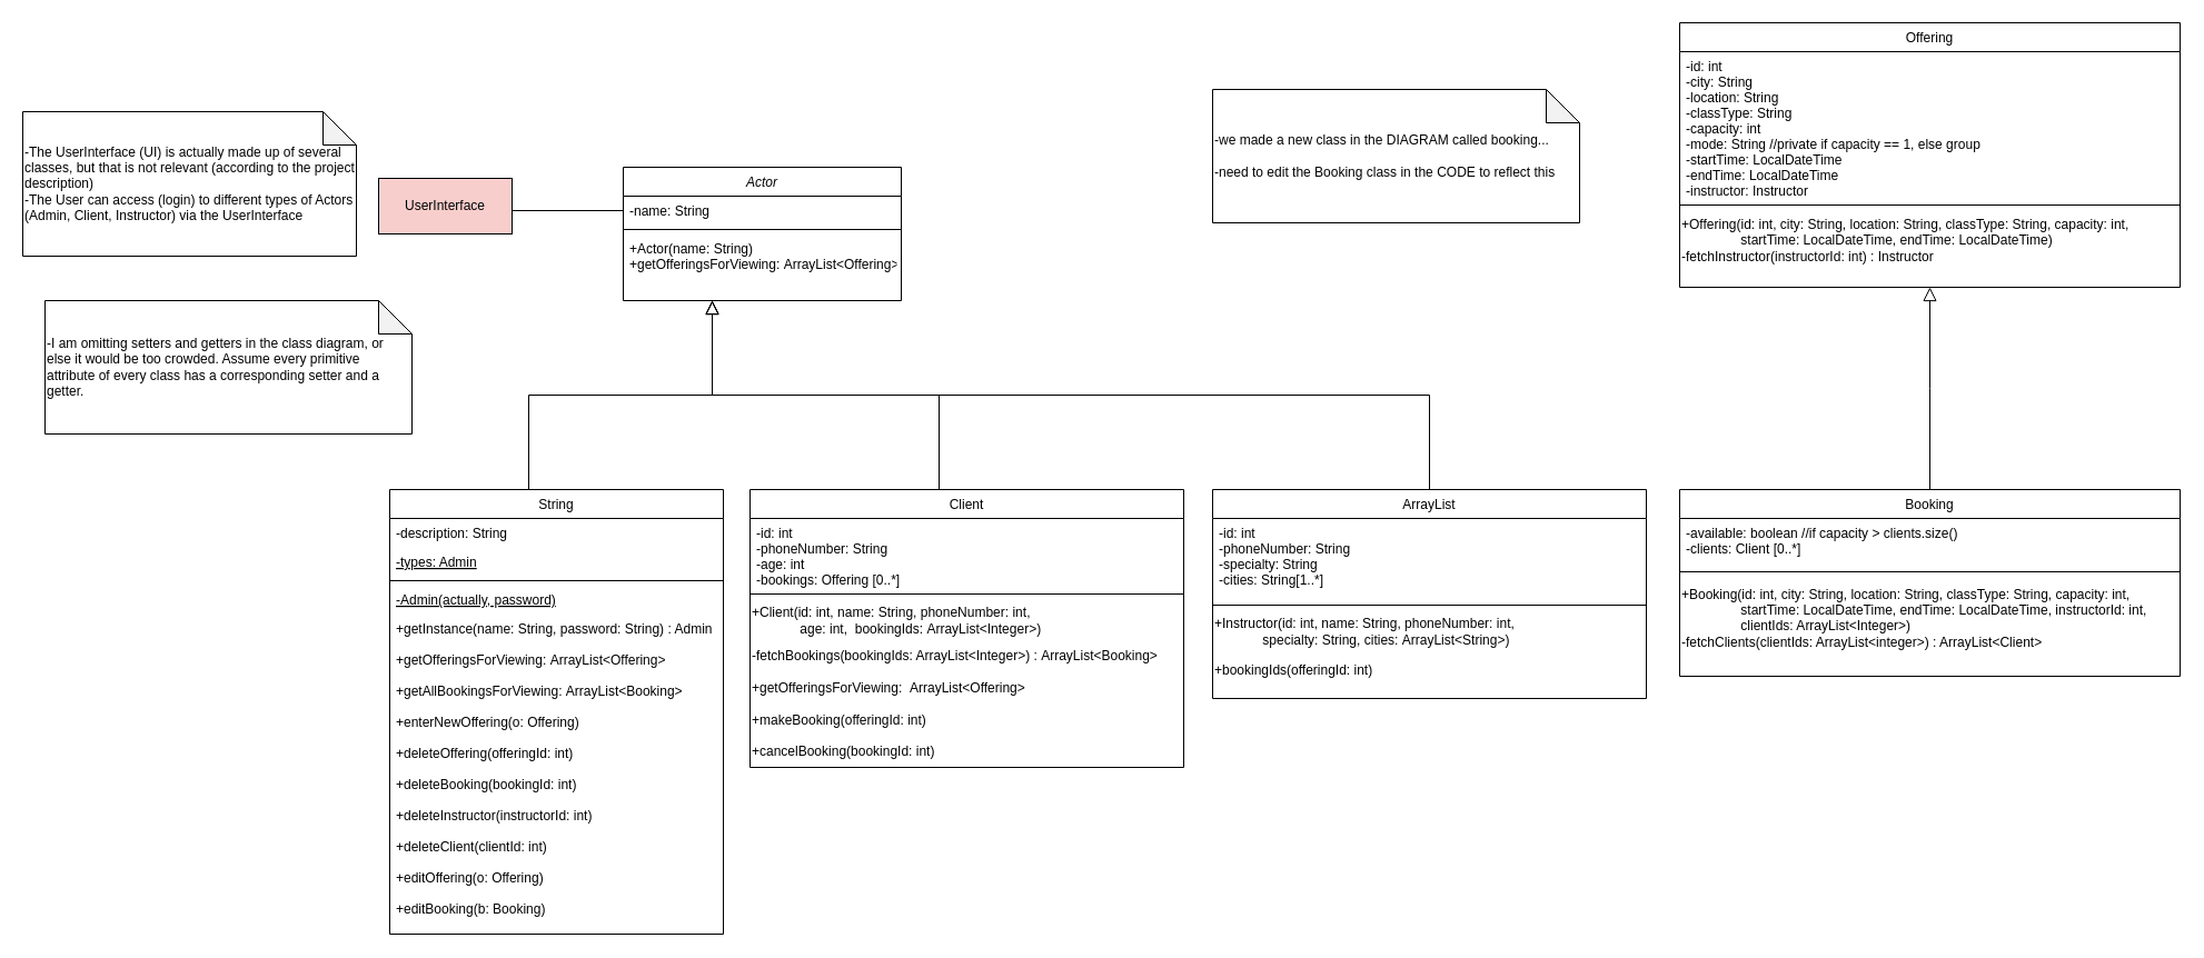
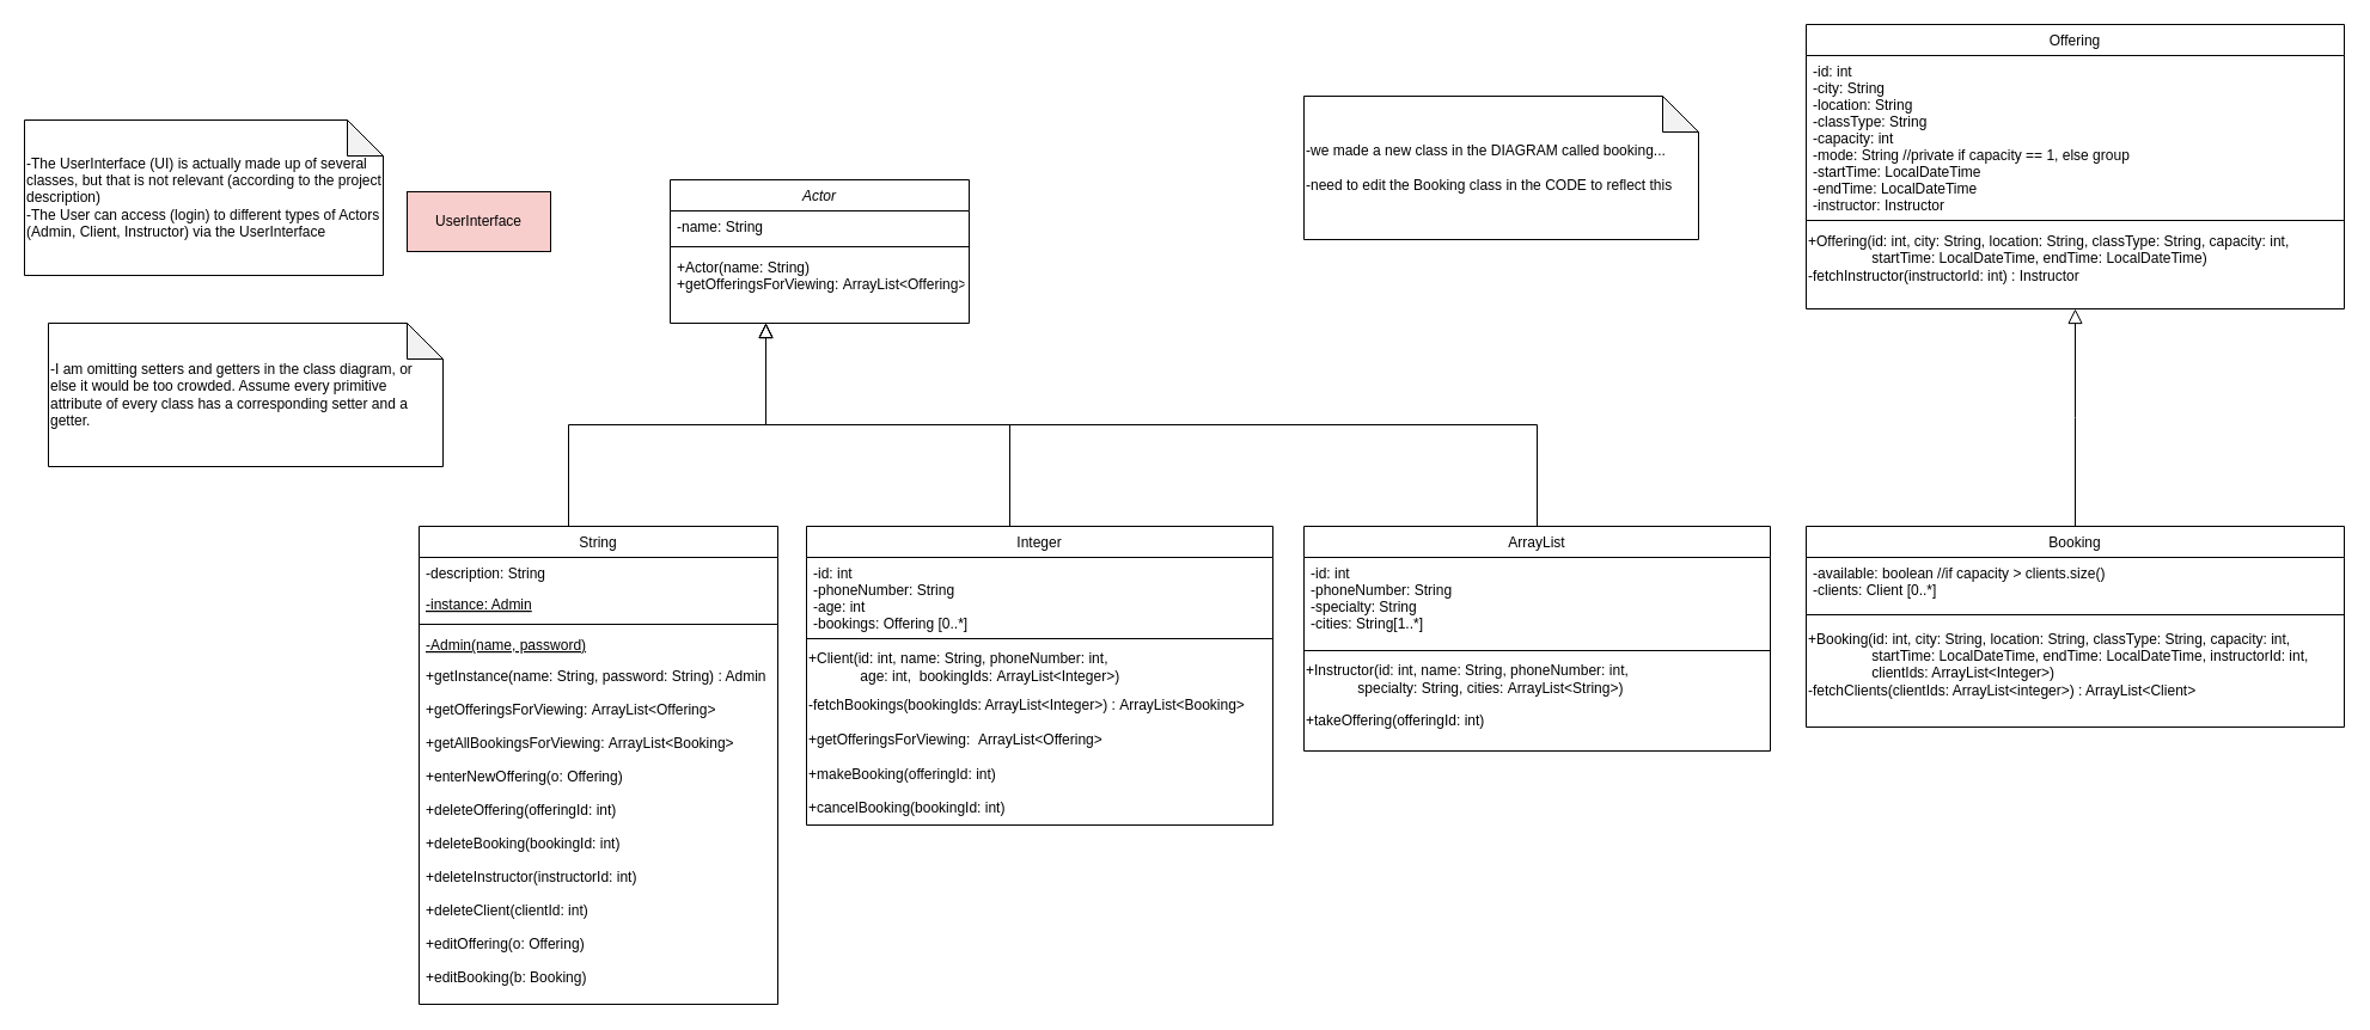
- <mxCell id="22" value="" style="endArrow=none;html=1;rounded=0;exitX=1;exitY=0.58;exitDx=0;exitDy=0;exitPerimeter=0;entryX=0;entryY=0.5;entryDx=0;entryDy=0;" parent="1" source="19" target="3" edge="1"><mxGeometry width="50" height="50" relative="1" as="geometry"><mxPoint x="600" y="290" as="sourcePoint" /><mxPoint x="650" y="240" as="targetPoint" /></mxGeometry></mxCell>
- <mxCell id="13" value="Client" style="swimlane;fontStyle=0;align=center;verticalAlign=top;childLayout=stackLayout;horizontal=1;startSize=26;horizontalStack=0;resizeParent=1;resizeLast=0;collapsible=1;marginBottom=0;rounded=0;shadow=0;strokeWidth=1;" parent="1" vertex="1"><mxGeometry x="674" y="440" width="390" height="250" as="geometry"><mxRectangle x="340" y="380" width="170" height="26" as="alternateBounds" /></mxGeometry></mxCell>
+ <mxCell id="13" value="Integer" style="swimlane;fontStyle=0;align=center;verticalAlign=top;childLayout=stackLayout;horizontal=1;startSize=26;horizontalStack=0;resizeParent=1;resizeLast=0;collapsible=1;marginBottom=0;rounded=0;shadow=0;strokeWidth=1;" parent="1" vertex="1"><mxGeometry x="674" y="440" width="390" height="250" as="geometry"><mxRectangle x="340" y="380" width="170" height="26" as="alternateBounds" /></mxGeometry></mxCell>
- <mxCell id="8" value="-types: Admin" style="text;align=left;verticalAlign=top;spacingLeft=4;spacingRight=4;overflow=hidden;rotatable=0;points=[[0,0.5],[1,0.5]];portConstraint=eastwest;rounded=0;shadow=0;html=0;fontStyle=4" parent="6" vertex="1"><mxGeometry y="52" width="300" height="26" as="geometry" /></mxCell>
+ <mxCell id="8" value="-instance: Admin" style="text;align=left;verticalAlign=top;spacingLeft=4;spacingRight=4;overflow=hidden;rotatable=0;points=[[0,0.5],[1,0.5]];portConstraint=eastwest;rounded=0;shadow=0;html=0;fontStyle=4" parent="6" vertex="1"><mxGeometry y="52" width="300" height="26" as="geometry" /></mxCell>
- <mxCell id="10" value="-Admin(actually, password)" style="text;align=left;verticalAlign=top;spacingLeft=4;spacingRight=4;overflow=hidden;rotatable=0;points=[[0,0.5],[1,0.5]];portConstraint=eastwest;fontStyle=4" parent="6" vertex="1"><mxGeometry y="86" width="300" height="26" as="geometry" /></mxCell>
+ <mxCell id="10" value="-Admin(name, password)" style="text;align=left;verticalAlign=top;spacingLeft=4;spacingRight=4;overflow=hidden;rotatable=0;points=[[0,0.5],[1,0.5]];portConstraint=eastwest;fontStyle=4" parent="6" vertex="1"><mxGeometry y="86" width="300" height="26" as="geometry" /></mxCell>
- <mxCell id="28" value="+bookingIds(offeringId: int&lt;span style=&quot;background-color: initial;&quot;&gt;)&lt;/span&gt;&lt;span style=&quot;background-color: initial;&quot;&gt;&amp;nbsp;&lt;/span&gt;" style="text;html=1;align=left;verticalAlign=middle;resizable=0;points=[];autosize=1;strokeColor=none;fillColor=none;" vertex="1" parent="24"><mxGeometry y="148" width="390" height="30" as="geometry" /></mxCell>
+ <mxCell id="28" value="+takeOffering(offeringId: int&lt;span style=&quot;background-color: initial;&quot;&gt;)&lt;/span&gt;&lt;span style=&quot;background-color: initial;&quot;&gt;&amp;nbsp;&lt;/span&gt;" style="text;html=1;align=left;verticalAlign=middle;resizable=0;points=[];autosize=1;strokeColor=none;fillColor=none;" vertex="1" parent="24"><mxGeometry y="148" width="390" height="30" as="geometry" /></mxCell>
